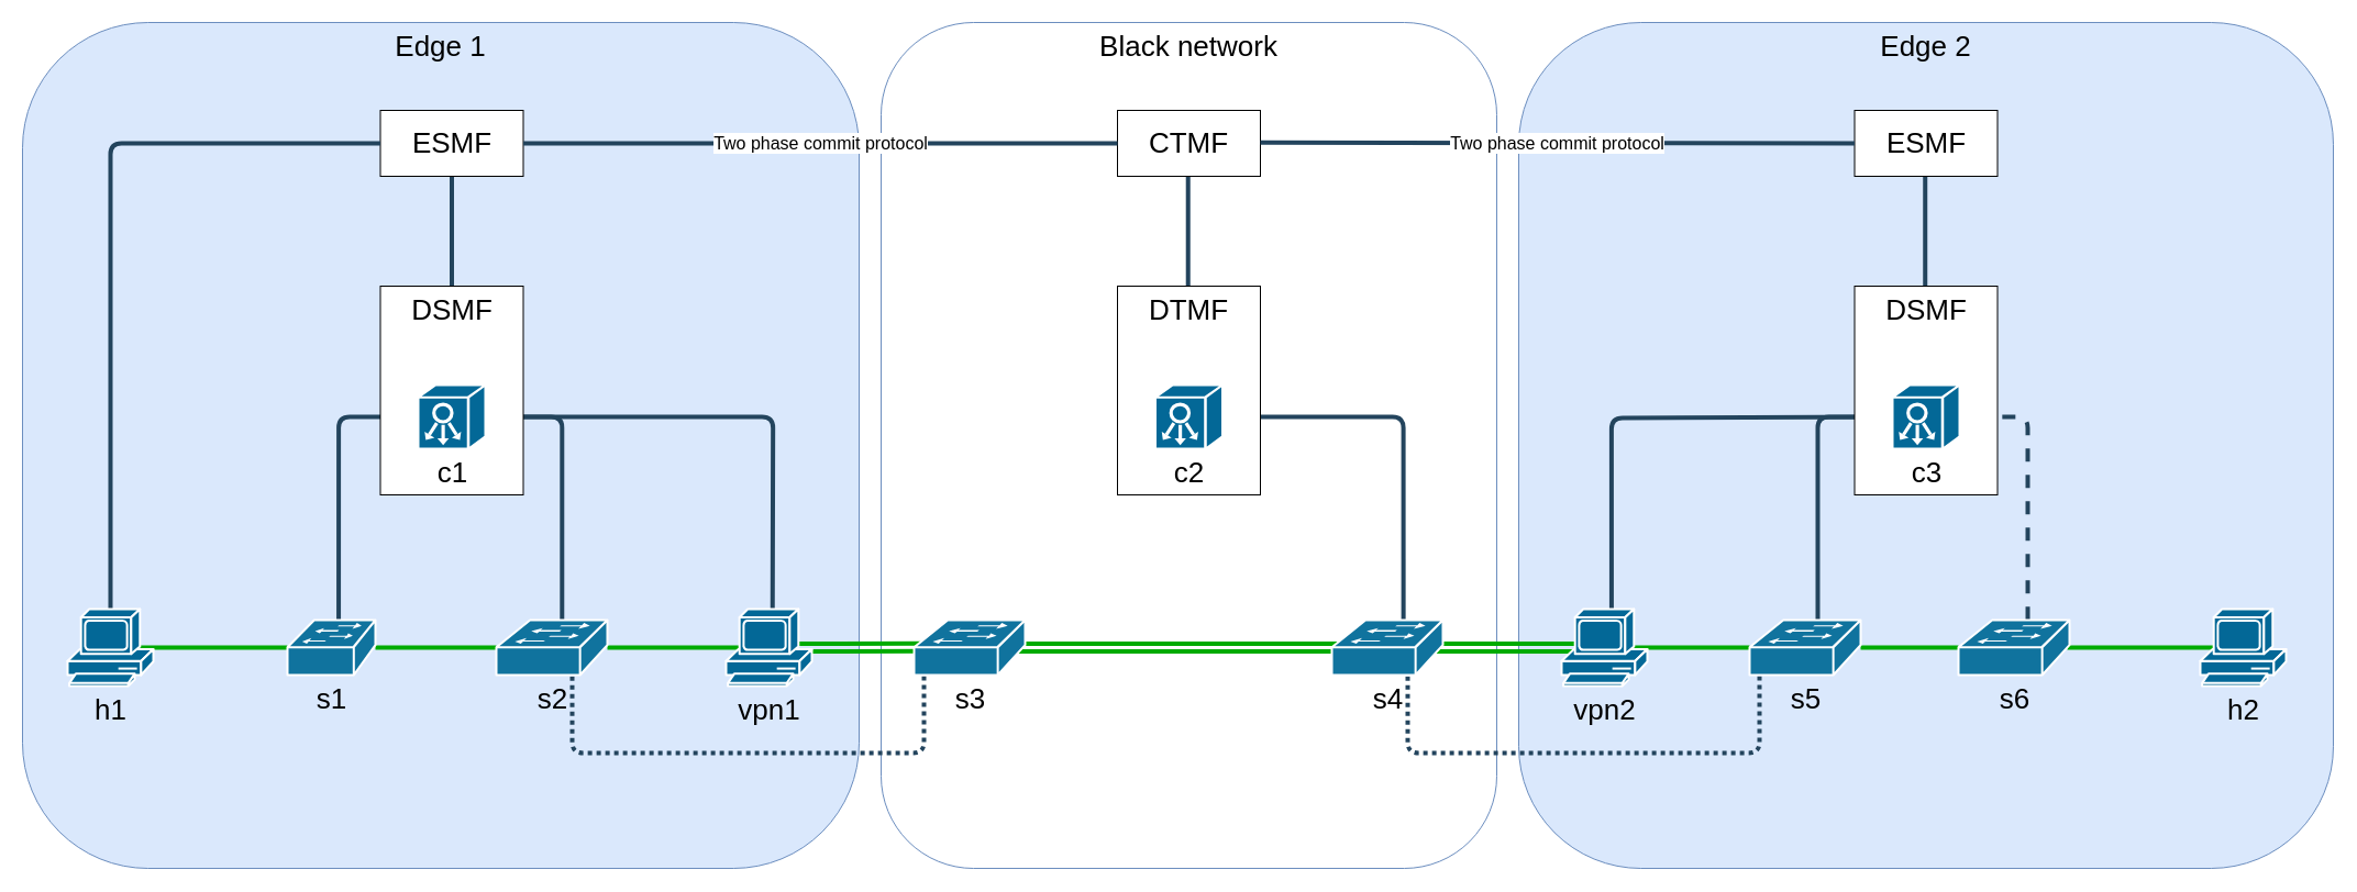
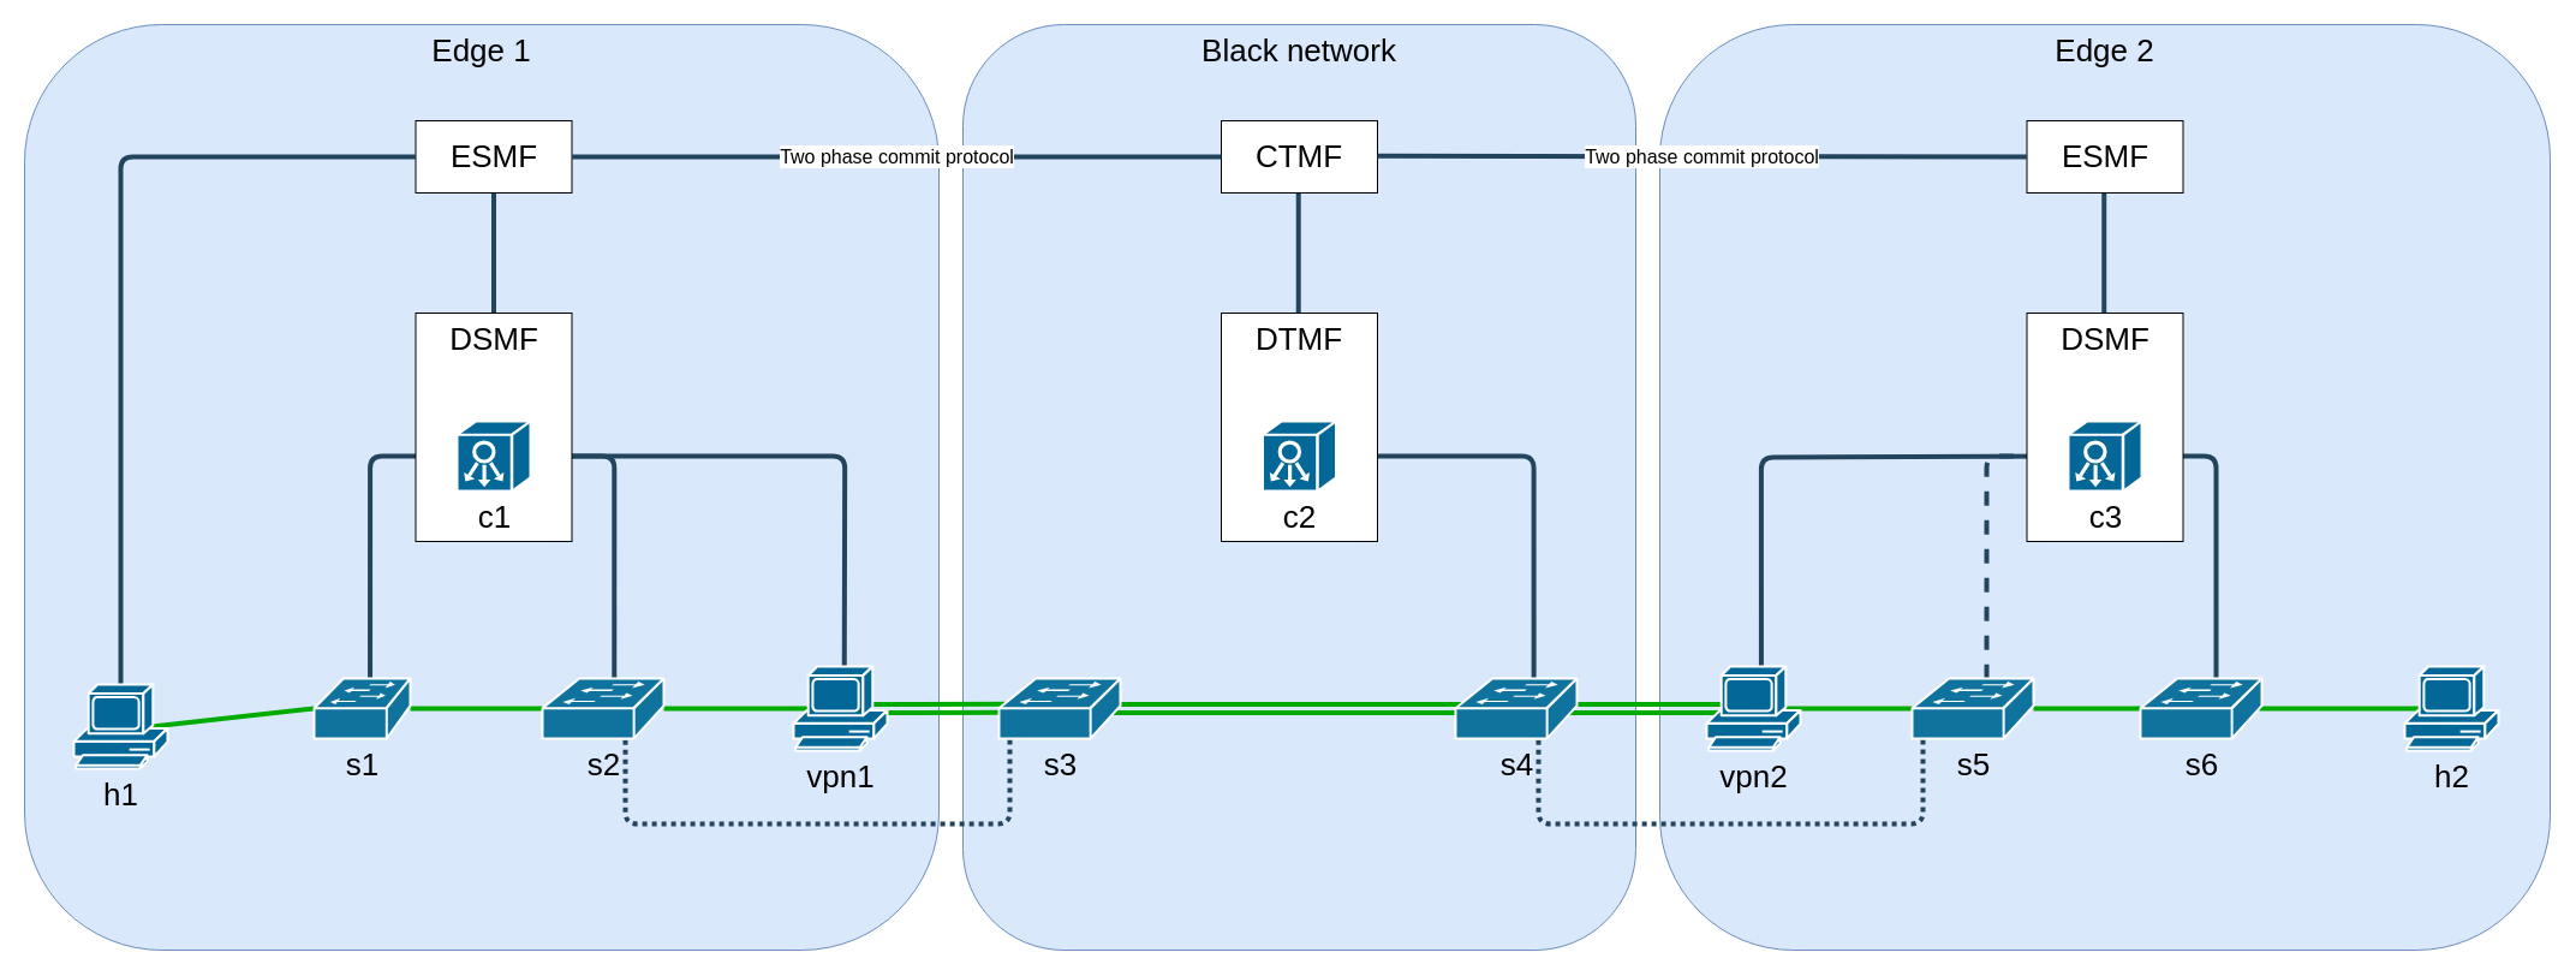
- <mxCell id="8" value="Black network" style="rounded=1;whiteSpace=wrap;html=1;fillColor=#ffffff;strokeColor=#6c8ebf;fontSize=26;verticalAlign=top;" parent="1" vertex="1"><mxGeometry x="801" y="20" width="560" height="770" as="geometry" /></mxCell>
+ <mxCell id="8" value="Black network" style="rounded=1;whiteSpace=wrap;html=1;fillColor=#dae8fc;strokeColor=#6c8ebf;fontSize=26;verticalAlign=top;" parent="1" vertex="1"><mxGeometry x="801" y="20" width="560" height="770" as="geometry" /></mxCell>
- <mxCell id="4" style="edgeStyle=orthogonalEdgeStyle;rounded=1;html=1;strokeColor=#23445D;endArrow=none;endFill=0;strokeWidth=4;exitX=0.624;exitY=-0.006;exitDx=0;exitDy=0;exitPerimeter=0;dashed=1;" parent="1" source="45" target="29" edge="1"><mxGeometry relative="1" as="geometry"><mxPoint x="731" y="679" as="sourcePoint" /><mxPoint x="642" y="679" as="targetPoint" /><Array as="points"><mxPoint x="1844" y="379" /></Array></mxGeometry></mxCell>
+ <mxCell id="4" style="edgeStyle=orthogonalEdgeStyle;rounded=1;html=1;strokeColor=#23445D;endArrow=none;endFill=0;strokeWidth=4;exitX=0.624;exitY=-0.006;exitDx=0;exitDy=0;exitPerimeter=0;" parent="1" source="45" target="29" edge="1"><mxGeometry relative="1" as="geometry"><mxPoint x="731" y="679" as="sourcePoint" /><mxPoint x="642" y="679" as="targetPoint" /><Array as="points"><mxPoint x="1844" y="379" /></Array></mxGeometry></mxCell>
- <mxCell id="5" style="edgeStyle=orthogonalEdgeStyle;rounded=1;html=1;strokeColor=#23445D;endArrow=none;endFill=0;strokeWidth=4;exitX=0.614;exitY=0.007;exitDx=0;exitDy=0;exitPerimeter=0;" parent="1" source="40" target="29" edge="1"><mxGeometry relative="1" as="geometry"><mxPoint x="1540" y="862" as="sourcePoint" /><mxPoint x="1102" y="861" as="targetPoint" /><Array as="points"><mxPoint x="1653" y="379" /></Array></mxGeometry></mxCell>
+ <mxCell id="5" style="edgeStyle=orthogonalEdgeStyle;rounded=1;html=1;strokeColor=#23445D;endArrow=none;endFill=0;strokeWidth=4;exitX=0.614;exitY=0.007;exitDx=0;exitDy=0;exitPerimeter=0;dashed=1;" parent="1" source="40" target="29" edge="1"><mxGeometry relative="1" as="geometry"><mxPoint x="1540" y="862" as="sourcePoint" /><mxPoint x="1102" y="861" as="targetPoint" /><Array as="points"><mxPoint x="1653" y="379" /></Array></mxGeometry></mxCell>
- <mxCell id="47" value="h1" style="shape=mxgraph.cisco.computers_and_peripherals.pc;sketch=0;html=1;pointerEvents=1;dashed=0;fillColor=#036897;strokeColor=#ffffff;strokeWidth=2;verticalLabelPosition=bottom;verticalAlign=top;align=center;outlineConnect=0;fontColor=#000000;fontSize=26;" parent="1" vertex="1"><mxGeometry x="61" y="554" width="78" height="70" as="geometry" /></mxCell>
+ <mxCell id="47" value="h1" style="shape=mxgraph.cisco.computers_and_peripherals.pc;sketch=0;html=1;pointerEvents=1;dashed=0;fillColor=#036897;strokeColor=#ffffff;strokeWidth=2;verticalLabelPosition=bottom;verticalAlign=top;align=center;outlineConnect=0;fontColor=#000000;fontSize=26;" parent="1" vertex="1"><mxGeometry x="61" y="569" width="78" height="70" as="geometry" /></mxCell>
